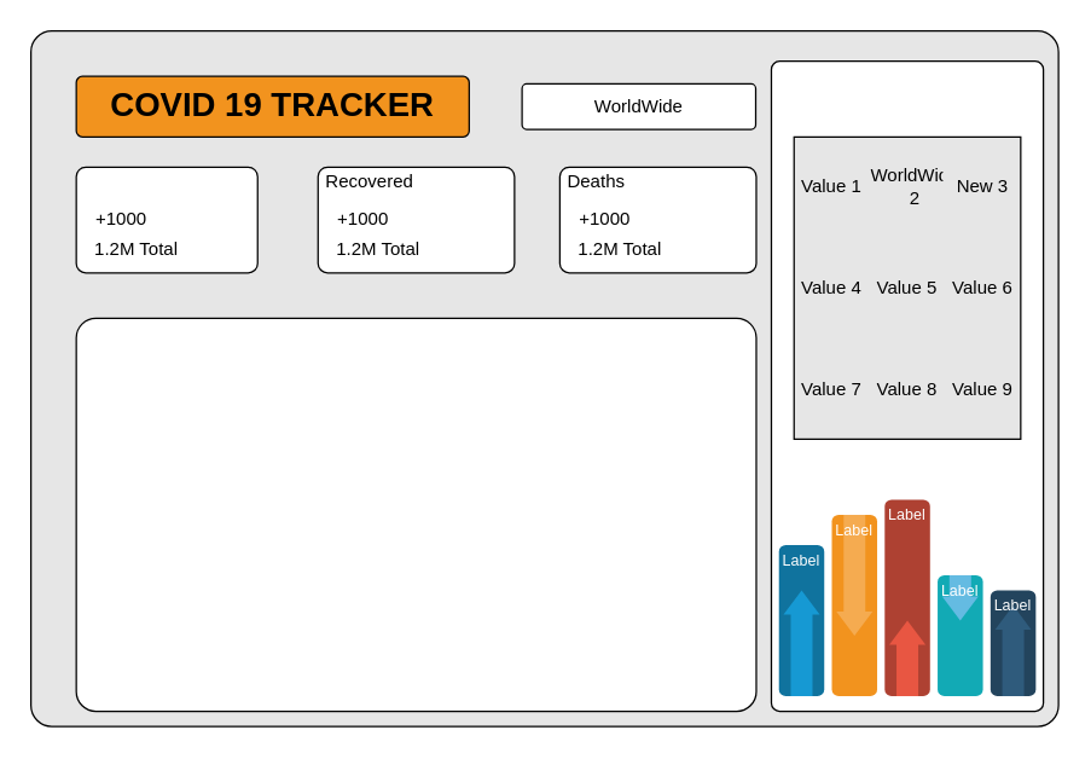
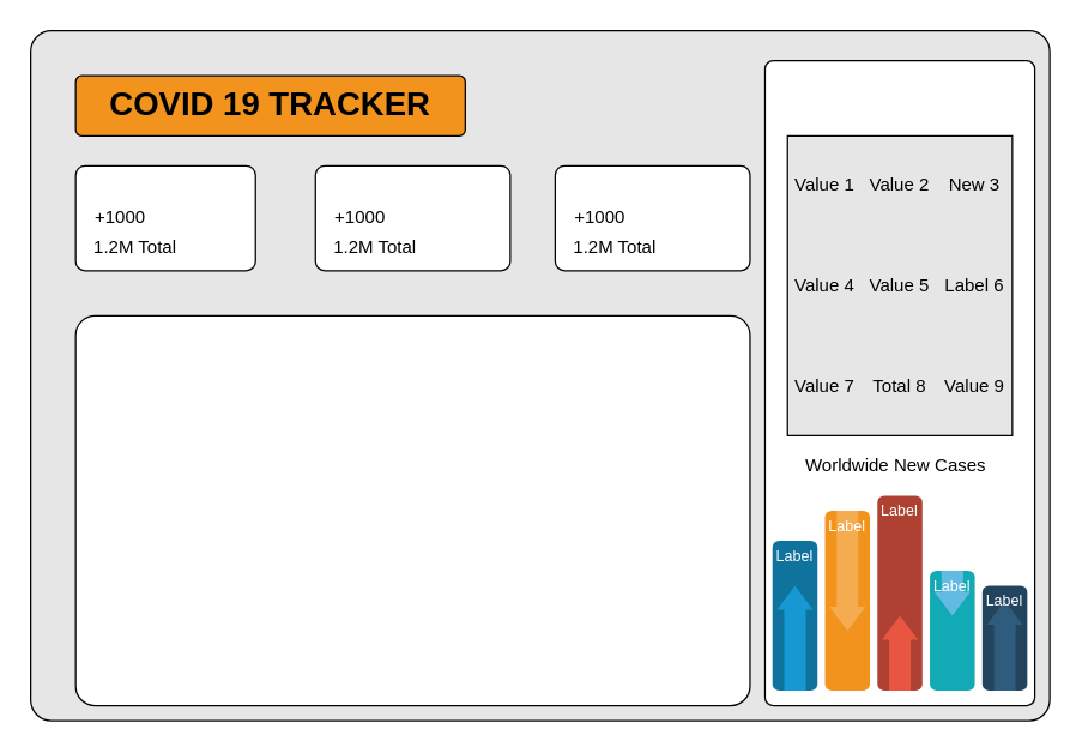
- <mxCell id="5" value="WorldWide" style="html=1;strokeWidth=1;shadow=0;dashed=0;shape=mxgraph.ios7ui.marginRect;rx=3;ry=3;rectMargin=5;labelBorderColor=none;" vertex="1" parent="4"><mxGeometry width="164.634" height="40" as="geometry" /></mxCell>
- <mxCell id="10" value="&amp;nbsp;Recovered" style="text;html=1;strokeColor=none;fillColor=none;align=left;verticalAlign=middle;whiteSpace=wrap;rounded=0;shadow=0;sketch=0;" vertex="1" parent="1"><mxGeometry x="210" y="110" width="120" height="20" as="geometry" /></mxCell>
- <mxCell id="14" value="&amp;nbsp;Deaths" style="text;html=1;strokeColor=none;fillColor=none;align=left;verticalAlign=middle;whiteSpace=wrap;rounded=0;shadow=0;sketch=0;" vertex="1" parent="1"><mxGeometry x="370" y="110" width="120" height="20" as="geometry" /></mxCell>
- <mxCell id="23" value="WorldWide 2" style="shape=partialRectangle;html=1;whiteSpace=wrap;connectable=0;fillColor=none;top=0;left=0;bottom=0;right=0;overflow=hidden;" vertex="1" parent="21"><mxGeometry x="50" width="50" height="66" as="geometry" /></mxCell>
+ <mxCell id="23" value="Value 2" style="shape=partialRectangle;html=1;whiteSpace=wrap;connectable=0;fillColor=none;top=0;left=0;bottom=0;right=0;overflow=hidden;" vertex="1" parent="21"><mxGeometry x="50" width="50" height="66" as="geometry" /></mxCell>
- <mxCell id="28" value="Value 6" style="shape=partialRectangle;html=1;whiteSpace=wrap;connectable=0;fillColor=none;top=0;left=0;bottom=0;right=0;overflow=hidden;" vertex="1" parent="25"><mxGeometry x="100" width="50" height="68" as="geometry" /></mxCell>
+ <mxCell id="28" value="Label 6" style="shape=partialRectangle;html=1;whiteSpace=wrap;connectable=0;fillColor=none;top=0;left=0;bottom=0;right=0;overflow=hidden;" vertex="1" parent="25"><mxGeometry x="100" width="50" height="68" as="geometry" /></mxCell>
- <mxCell id="31" value="Value 8" style="shape=partialRectangle;html=1;whiteSpace=wrap;connectable=0;fillColor=none;top=0;left=0;bottom=0;right=0;overflow=hidden;" vertex="1" parent="29"><mxGeometry x="50" width="50" height="66" as="geometry" /></mxCell>
+ <mxCell id="31" value="Total 8" style="shape=partialRectangle;html=1;whiteSpace=wrap;connectable=0;fillColor=none;top=0;left=0;bottom=0;right=0;overflow=hidden;" vertex="1" parent="29"><mxGeometry x="50" width="50" height="66" as="geometry" /></mxCell>
+ <mxCell id="48" value="Worldwide New Cases" style="text;html=1;strokeColor=none;fillColor=none;align=center;verticalAlign=middle;whiteSpace=wrap;rounded=0;shadow=0;sketch=0;" vertex="1" parent="1"><mxGeometry x="525" y="300" width="145" height="20" as="geometry" /></mxCell>
